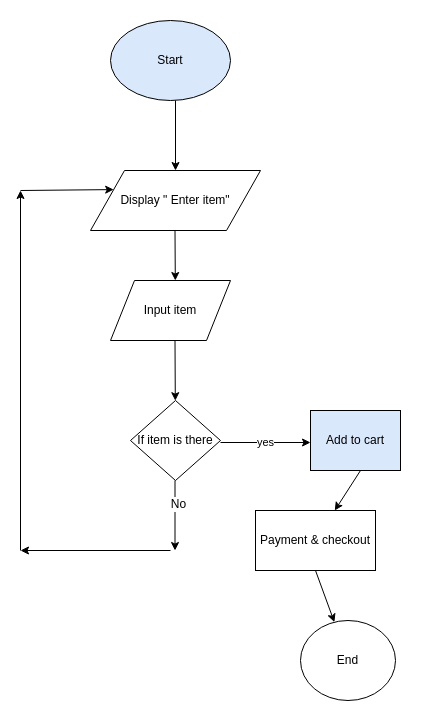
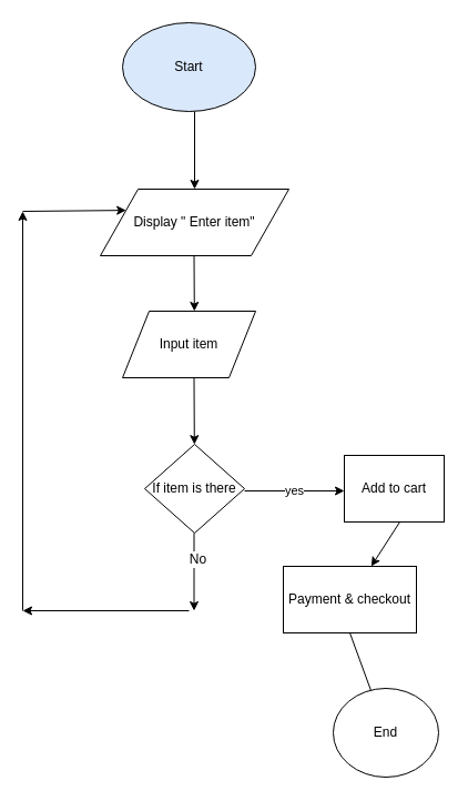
- <mxCell id="10" value="Add to cart" style="rounded=0;whiteSpace=wrap;html=1;fillColor=#dae8fc;" vertex="1" parent="1"><mxGeometry x="310" y="410" width="90" height="60" as="geometry" /></mxCell>
+ <mxCell id="10" value="Add to cart" style="rounded=0;whiteSpace=wrap;html=1;" vertex="1" parent="1"><mxGeometry x="310" y="410" width="90" height="60" as="geometry" /></mxCell>
- <mxCell id="15" value="" style="endArrow=classic;html=1;exitX=0.5;exitY=1;exitDx=0;exitDy=0;" edge="1" parent="1" source="14" target="16"><mxGeometry width="50" height="50" relative="1" as="geometry"><mxPoint x="359.5" y="580" as="sourcePoint" /><mxPoint x="360" y="630" as="targetPoint" /></mxGeometry></mxCell>
+ <mxCell id="15" value="" style="endArrow=none;html=1;exitX=0.5;exitY=1;exitDx=0;exitDy=0;" edge="1" parent="1" source="14" target="16"><mxGeometry width="50" height="50" relative="1" as="geometry"><mxPoint x="359.5" y="580" as="sourcePoint" /><mxPoint x="360" y="630" as="targetPoint" /></mxGeometry></mxCell>
